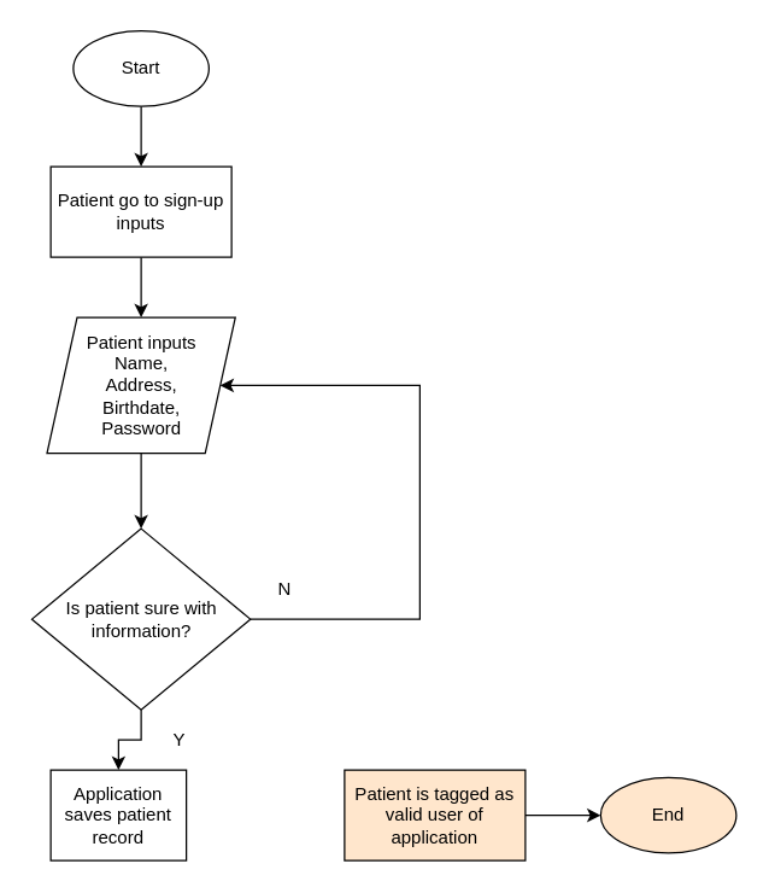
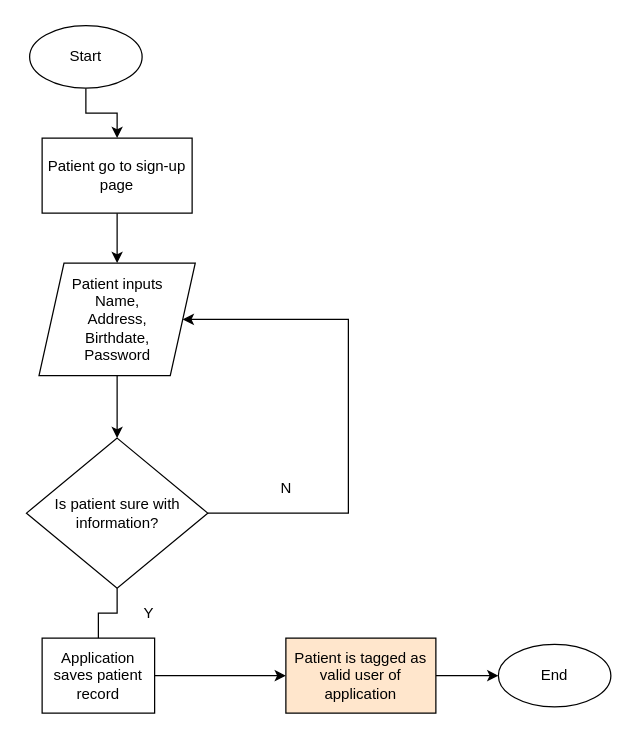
- <mxCell id="3" value="Start" style="ellipse;whiteSpace=wrap;html=1;" vertex="1" parent="1"><mxGeometry x="48" y="20" width="90" height="50" as="geometry" /></mxCell>
+ <mxCell id="3" value="Start" style="ellipse;whiteSpace=wrap;html=1;" vertex="1" parent="1"><mxGeometry x="23" y="20" width="90" height="50" as="geometry" /></mxCell>
- <mxCell id="5" value="Patient go to sign-up inputs" style="rounded=0;whiteSpace=wrap;html=1;" vertex="1" parent="1"><mxGeometry x="33" y="110" width="120" height="60" as="geometry" /></mxCell>
+ <mxCell id="5" value="Patient go to sign-up page" style="rounded=0;whiteSpace=wrap;html=1;" vertex="1" parent="1"><mxGeometry x="33" y="110" width="120" height="60" as="geometry" /></mxCell>
- <mxCell id="16" value="N" style="text;html=1;align=center;verticalAlign=middle;resizable=0;points=[];autosize=1;strokeColor=none;fillColor=none;" vertex="1" parent="1"><mxGeometry x="178" y="380" width="20" height="20" as="geometry" /></mxCell>
+ <mxCell id="16" value="N" style="text;html=1;align=center;verticalAlign=middle;resizable=0;points=[];autosize=1;strokeColor=none;fillColor=none;" vertex="1" parent="1"><mxGeometry x="218" y="380" width="20" height="20" as="geometry" /></mxCell>
- <mxCell id="8" value="" style="edgeStyle=orthogonalEdgeStyle;rounded=0;orthogonalLoop=1;jettySize=auto;html=1;" edge="1" parent="1" source="10" target="12"><mxGeometry relative="1" as="geometry" /></mxCell>
+ <mxCell id="8" value="" style="edgeStyle=orthogonalEdgeStyle;rounded=0;orthogonalLoop=1;jettySize=auto;html=1;endArrow=none;" edge="1" parent="1" source="10" target="12"><mxGeometry relative="1" as="geometry" /></mxCell>
+ <mxCell id="11" value="" style="edgeStyle=orthogonalEdgeStyle;rounded=0;orthogonalLoop=1;jettySize=auto;html=1;" edge="1" parent="1" source="12" target="14"><mxGeometry relative="1" as="geometry" /></mxCell>
- <mxCell id="15" value="End" style="ellipse;whiteSpace=wrap;html=1;fillColor=#ffe6cc;" vertex="1" parent="1"><mxGeometry x="398" y="515" width="90" height="50" as="geometry" /></mxCell>
+ <mxCell id="15" value="End" style="ellipse;whiteSpace=wrap;html=1;" vertex="1" parent="1"><mxGeometry x="398" y="515" width="90" height="50" as="geometry" /></mxCell>
